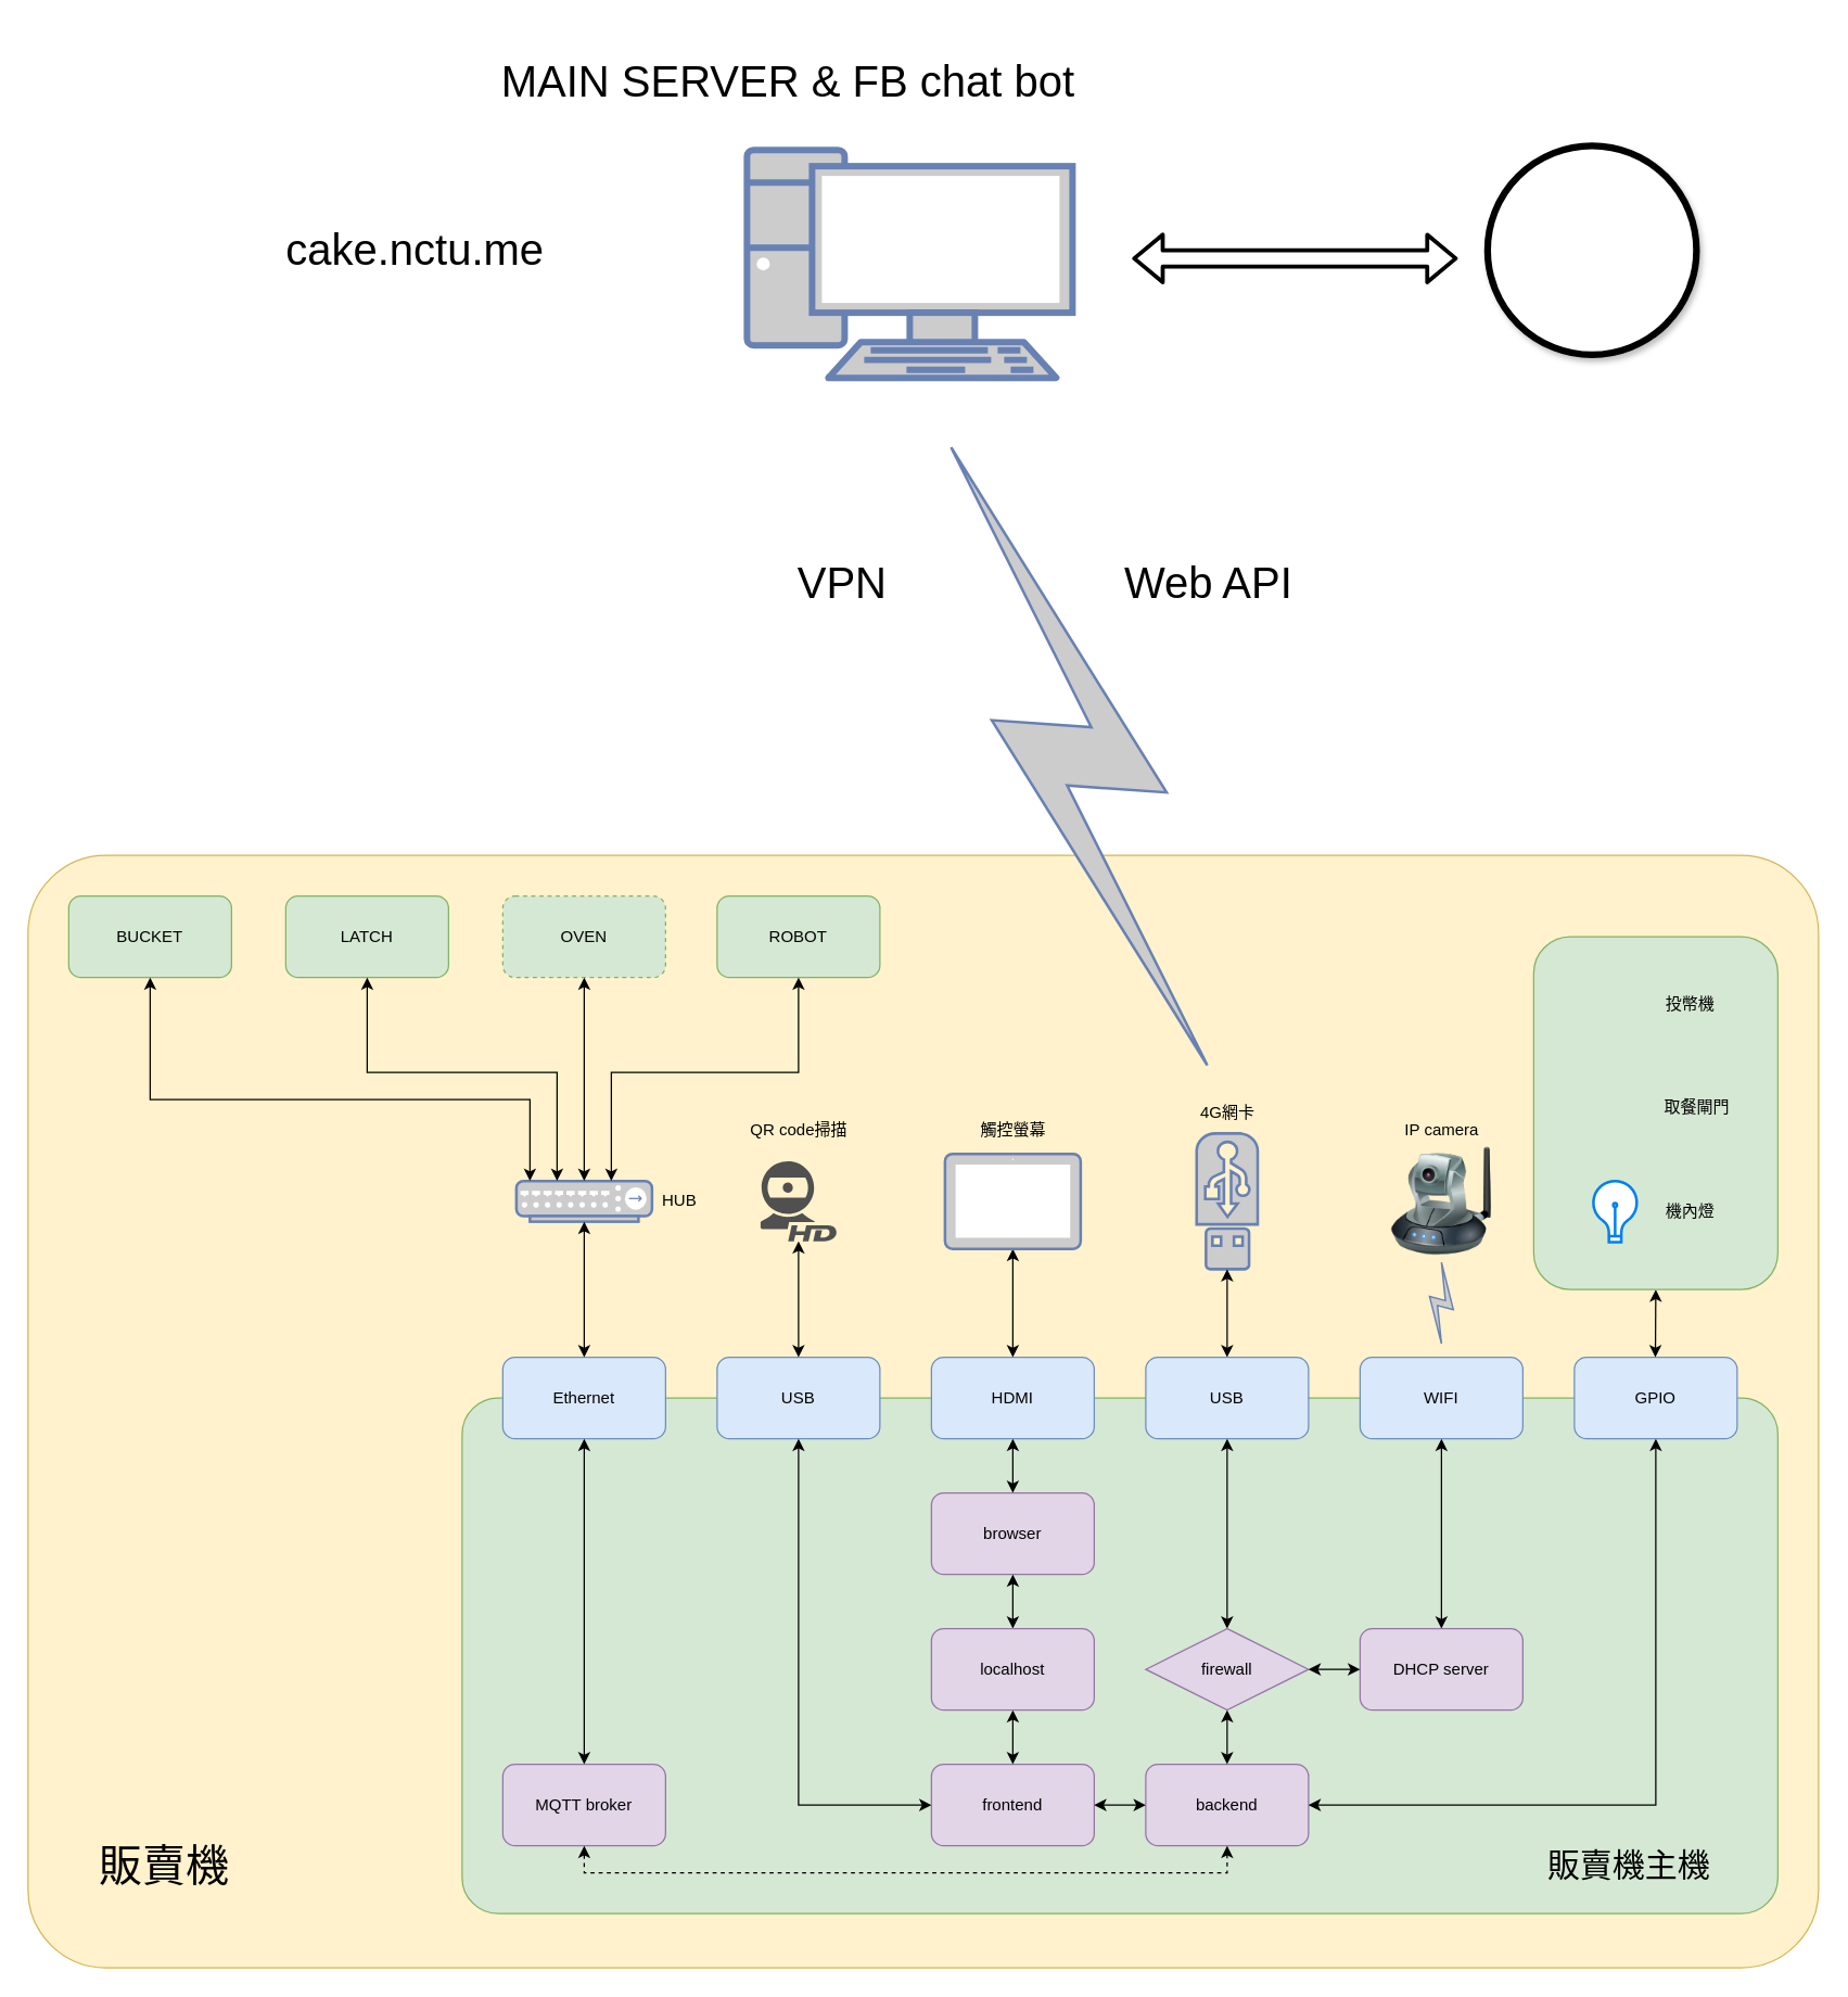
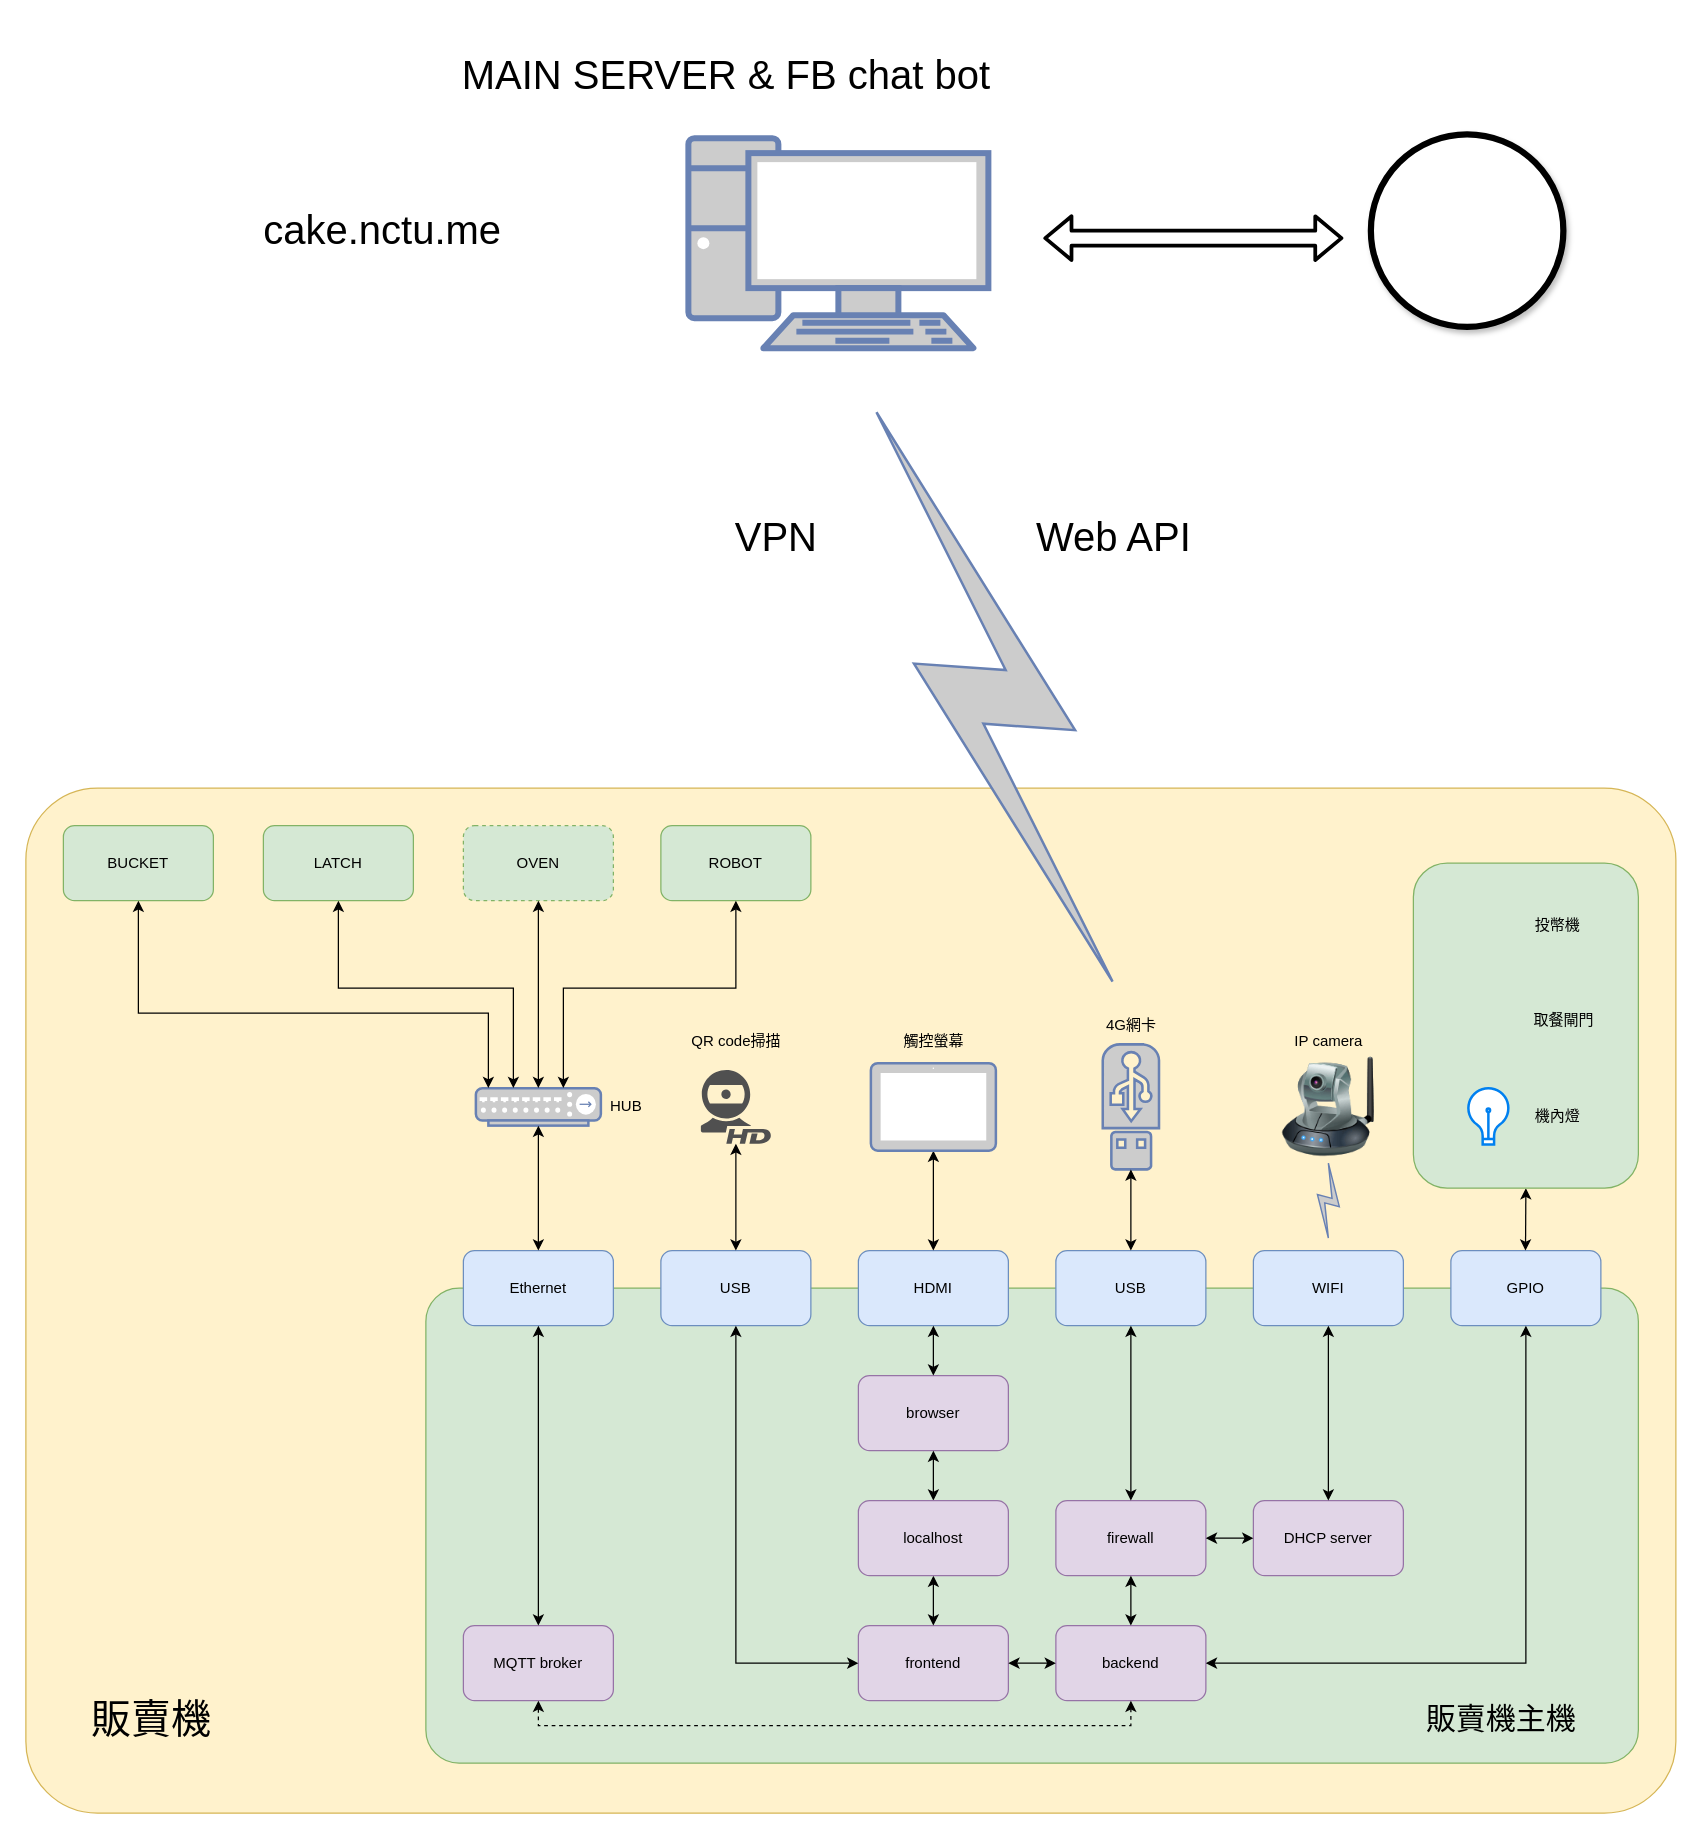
- <mxCell id="5" value="firewall" style="rhombus;whiteSpace=wrap;html=1;fillColor=#e1d5e7;strokeColor=#9673a6;" parent="2" vertex="1"><mxGeometry x="824.0" y="570" width="120" height="60" as="geometry" /></mxCell>
+ <mxCell id="5" value="firewall" style="rounded=1;whiteSpace=wrap;html=1;fillColor=#e1d5e7;strokeColor=#9673a6;" parent="2" vertex="1"><mxGeometry x="824.0" y="570" width="120" height="60" as="geometry" /></mxCell>
